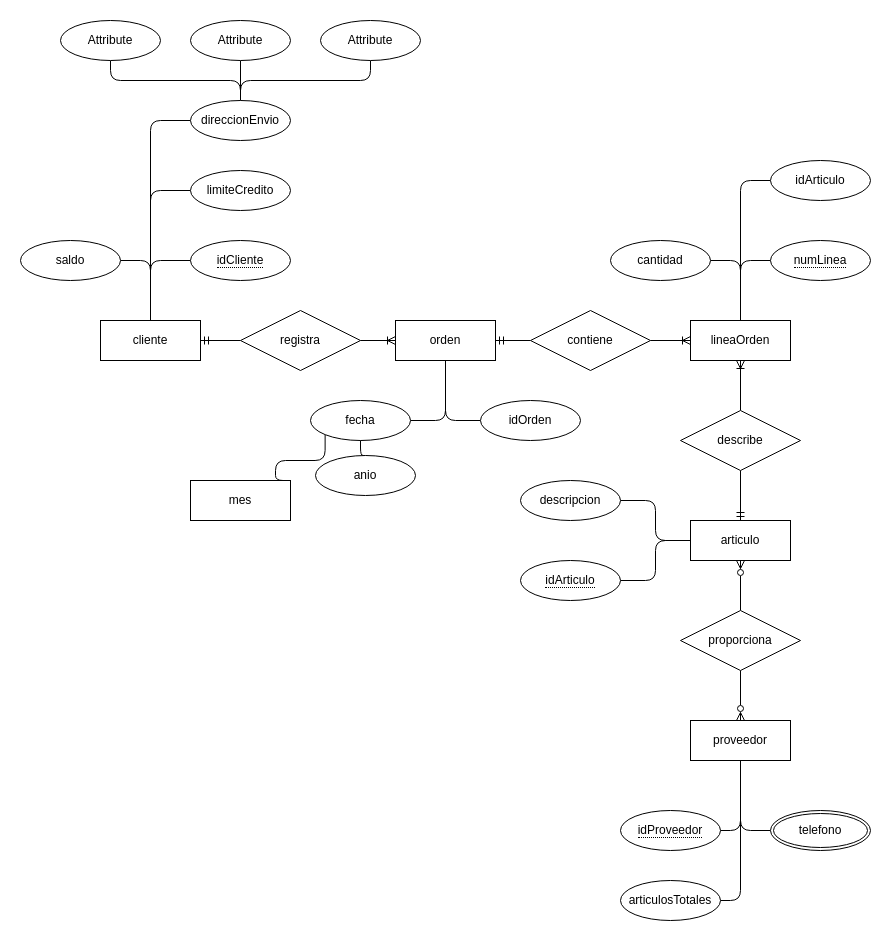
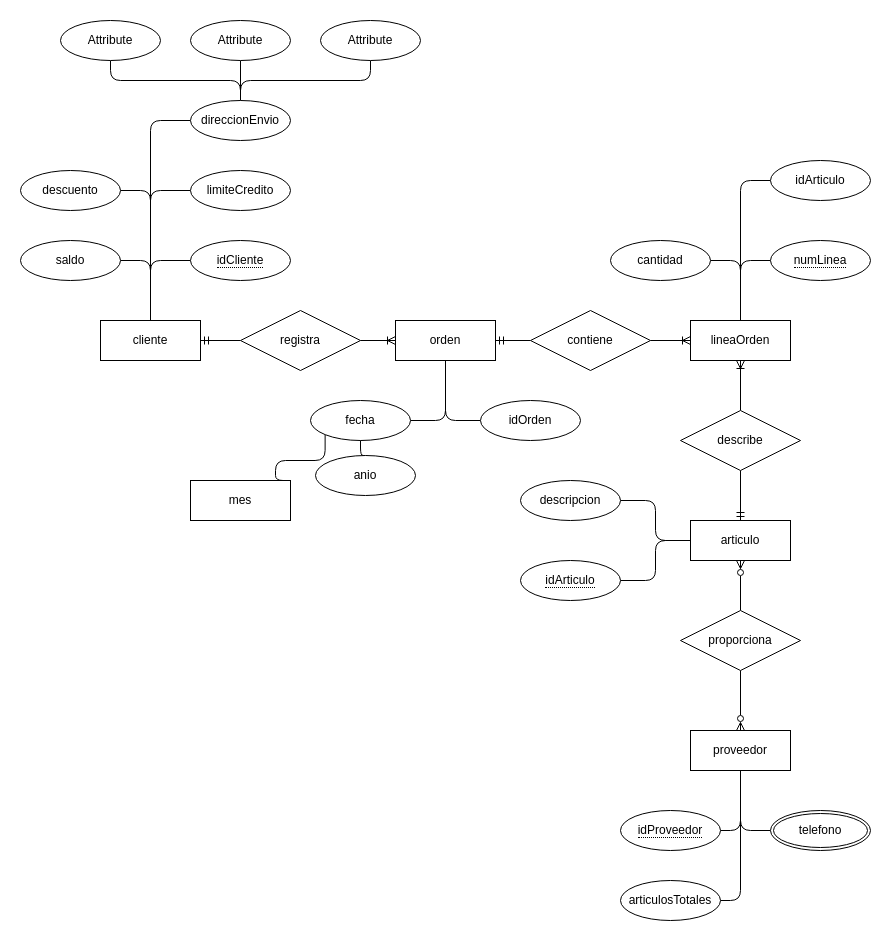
+ <mxCell id="40" value="descuento" style="ellipse;whiteSpace=wrap;html=1;align=center;" vertex="1" parent="1"><mxGeometry y="170" width="100" height="40" as="geometry" x="20" /></mxCell>
+ <mxCell id="14" style="edgeStyle=orthogonalEdgeStyle;rounded=1;orthogonalLoop=1;jettySize=auto;html=1;exitX=0.5;exitY=0;exitDx=0;exitDy=0;entryX=1;entryY=0.5;entryDx=0;entryDy=0;curved=0;endArrow=none;endFill=0;" edge="1" parent="1" source="17" target="40"><mxGeometry relative="1" as="geometry" /></mxCell>
- <mxCell id="9" value="proveedor" style="whiteSpace=wrap;html=1;align=center;" vertex="1" parent="1"><mxGeometry x="690" y="720" width="100" height="40" as="geometry" /></mxCell>
+ <mxCell id="9" value="proveedor" style="whiteSpace=wrap;html=1;align=center;" vertex="1" parent="1"><mxGeometry x="690" y="730" width="100" height="40" as="geometry" /></mxCell>
